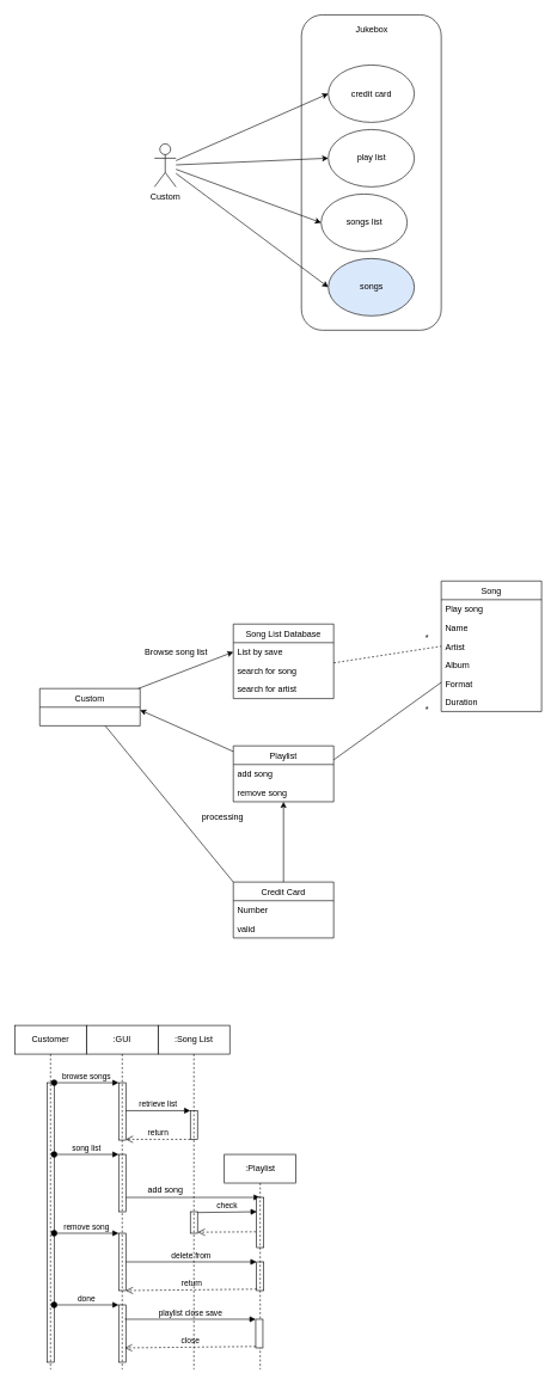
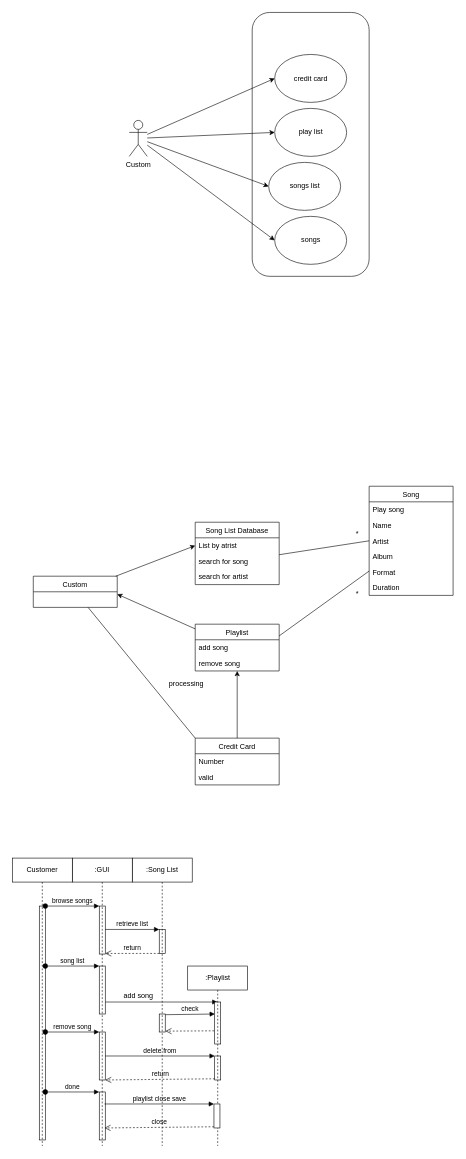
- <mxCell id="3" value="Jukebox" style="text;html=1;align=center;verticalAlign=middle;resizable=0;points=[];autosize=1;" vertex="1" parent="1"><mxGeometry x="487.5" y="30" width="60" height="20" as="geometry" /></mxCell>
- <mxCell id="23" value="songs" style="ellipse;whiteSpace=wrap;html=1;fillColor=#dae8fc;" vertex="1" parent="1"><mxGeometry x="457.5" y="360" width="120" height="80" as="geometry" /></mxCell>
+ <mxCell id="23" value="songs" style="ellipse;whiteSpace=wrap;html=1;" vertex="1" parent="1"><mxGeometry x="457.5" y="360" width="120" height="80" as="geometry" /></mxCell>
- <mxCell id="36" value="Browse song list" style="text;html=1;align=center;verticalAlign=middle;resizable=0;points=[];autosize=1;" vertex="1" parent="1"><mxGeometry x="195" y="900" width="100" height="20" as="geometry" /></mxCell>
- <mxCell id="13" value="List by save" style="text;strokeColor=none;fillColor=none;align=left;verticalAlign=top;spacingLeft=4;spacingRight=4;overflow=hidden;rotatable=0;points=[[0,0.5],[1,0.5]];portConstraint=eastwest;" vertex="1" parent="12"><mxGeometry y="26" width="140" height="26" as="geometry" /></mxCell>
+ <mxCell id="13" value="List by atrist" style="text;strokeColor=none;fillColor=none;align=left;verticalAlign=top;spacingLeft=4;spacingRight=4;overflow=hidden;rotatable=0;points=[[0,0.5],[1,0.5]];portConstraint=eastwest;" vertex="1" parent="12"><mxGeometry y="26" width="140" height="26" as="geometry" /></mxCell>
- <mxCell id="32" style="edgeStyle=none;rounded=0;orthogonalLoop=1;jettySize=auto;html=1;entryX=0;entryY=0.5;entryDx=0;entryDy=0;startArrow=none;startFill=0;endArrow=none;endFill=0;dashed=1;" edge="1" parent="1" source="14" target="28"><mxGeometry relative="1" as="geometry" /></mxCell>
+ <mxCell id="32" style="edgeStyle=none;rounded=0;orthogonalLoop=1;jettySize=auto;html=1;entryX=0;entryY=0.5;entryDx=0;entryDy=0;startArrow=none;startFill=0;endArrow=none;endFill=0;" edge="1" parent="1" source="14" target="28"><mxGeometry relative="1" as="geometry" /></mxCell>
